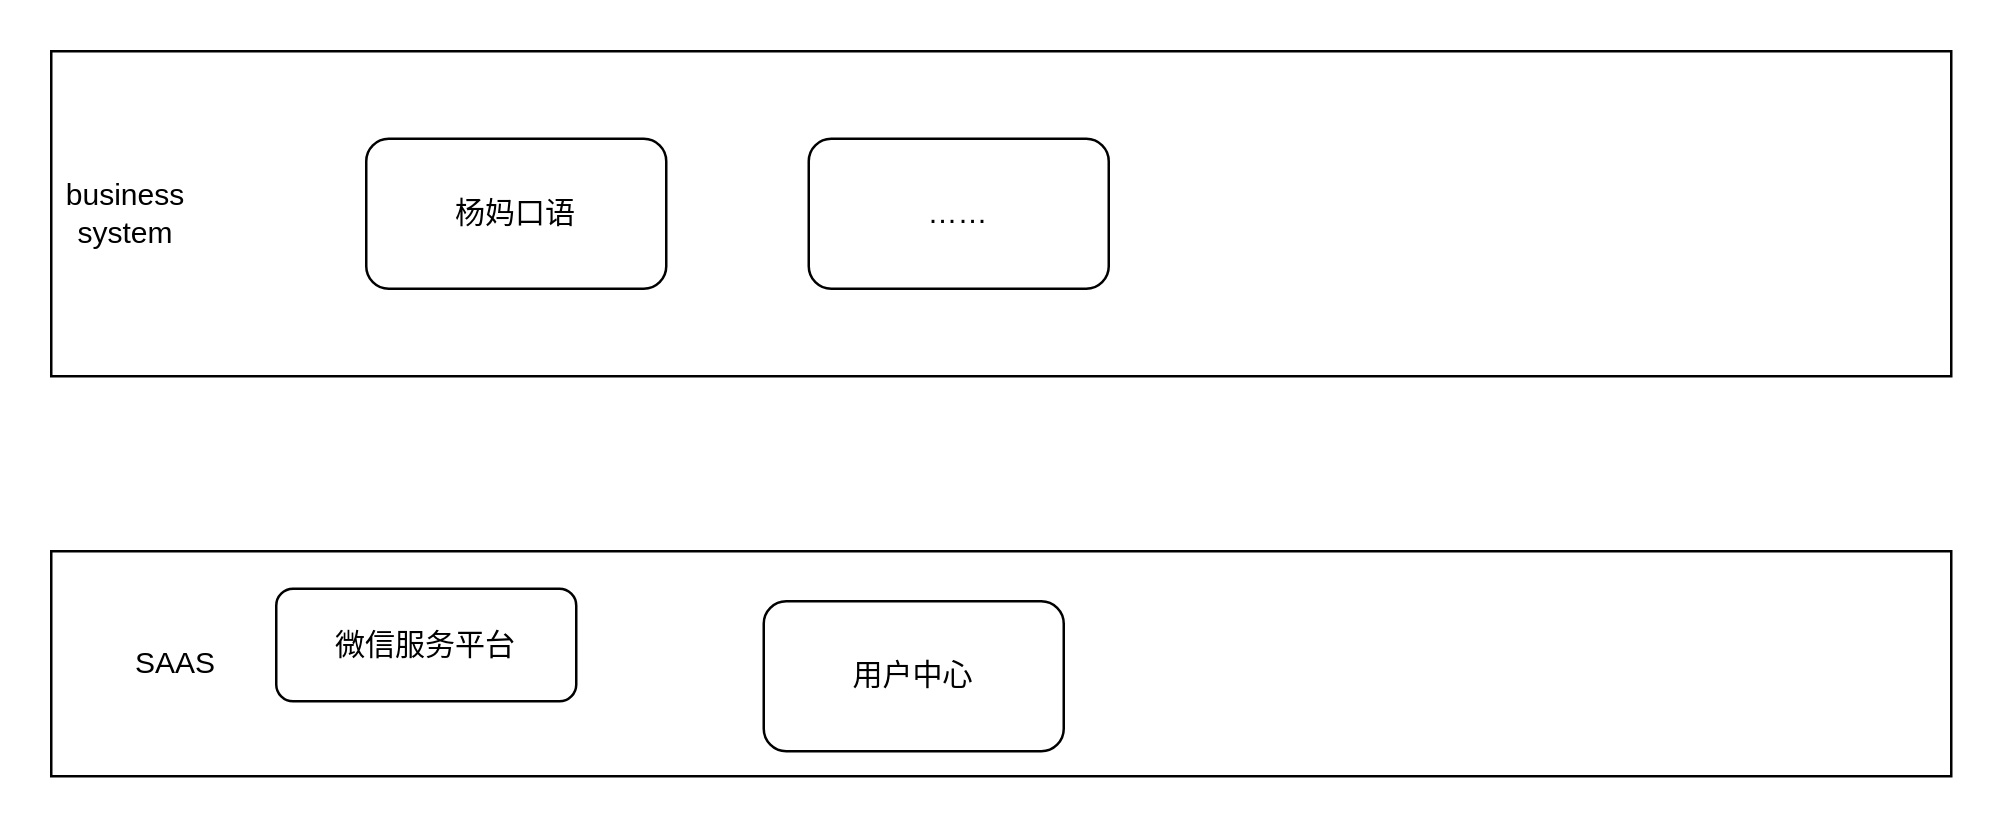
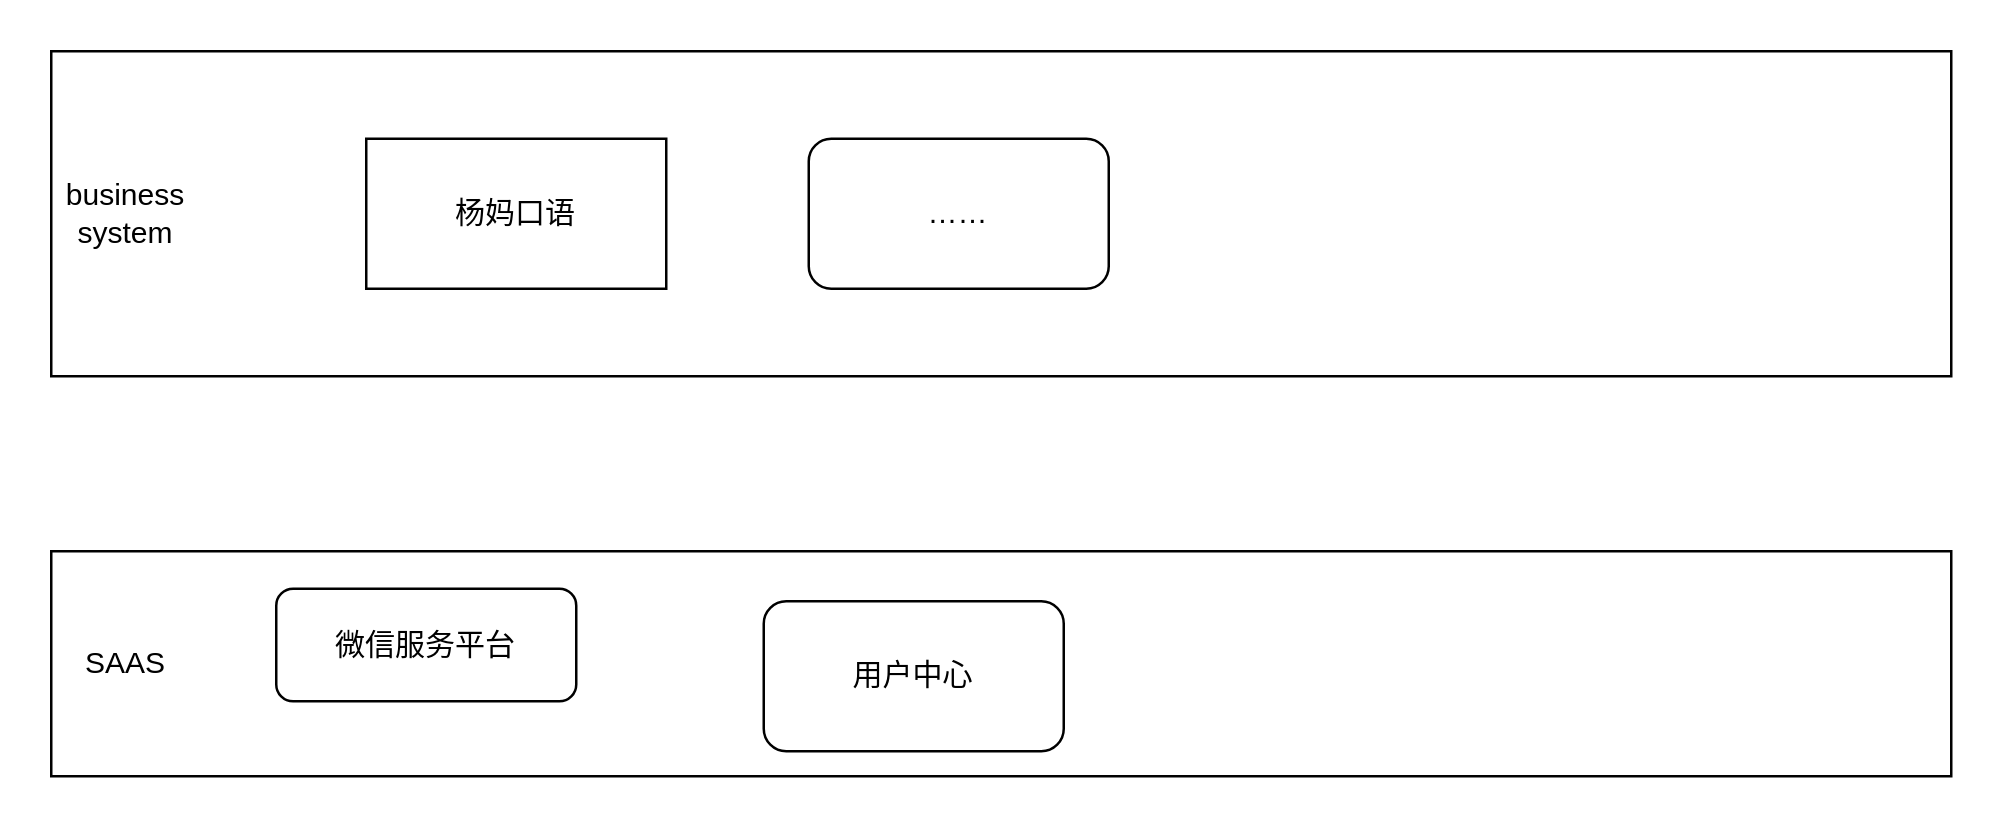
- <mxCell id="4" value="杨妈口语" style="rounded=1;whiteSpace=wrap;html=1;" vertex="1" parent="1"><mxGeometry x="146" y="55" width="120" height="60" as="geometry" /></mxCell>
+ <mxCell id="4" value="杨妈口语" style="whiteSpace=wrap;html=1;rounded=0;" vertex="1" parent="1"><mxGeometry x="146" y="55" width="120" height="60" as="geometry" /></mxCell>
- <mxCell id="7" value="SAAS" style="text;html=1;strokeColor=none;fillColor=none;align=center;verticalAlign=middle;whiteSpace=wrap;rounded=0;" vertex="1" parent="1"><mxGeometry x="50" y="255" width="40" height="20" as="geometry" /></mxCell>
+ <mxCell id="7" value="SAAS" style="text;html=1;strokeColor=none;fillColor=none;align=center;verticalAlign=middle;whiteSpace=wrap;rounded=0;" vertex="1" parent="1"><mxGeometry x="30" y="255" width="40" height="20" as="geometry" /></mxCell>
